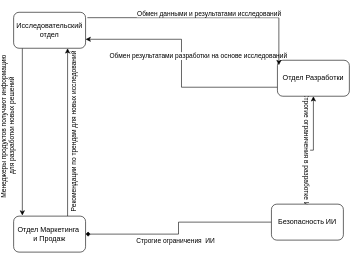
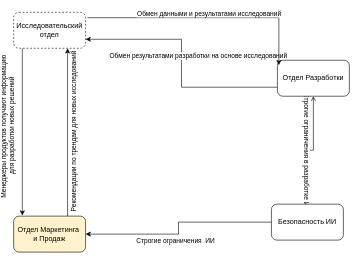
- <mxCell id="12" value="Исследовательский отдел" style="rounded=1;whiteSpace=wrap;html=1;container=0;" vertex="1" parent="1"><mxGeometry x="20" y="20" width="120" height="60" as="geometry" /></mxCell>
+ <mxCell id="12" value="Исследовательский отдел" style="rounded=1;whiteSpace=wrap;html=1;container=0;dashed=1;" vertex="1" parent="1"><mxGeometry x="20" y="20" width="120" height="60" as="geometry" /></mxCell>
- <mxCell id="4" style="edgeStyle=orthogonalEdgeStyle;rounded=0;orthogonalLoop=1;jettySize=auto;html=1;entryX=0.5;entryY=1;entryDx=0;entryDy=0;" edge="1" parent="1" source="6" target="15"><mxGeometry relative="1" as="geometry" /></mxCell>
+ <mxCell id="4" style="edgeStyle=orthogonalEdgeStyle;rounded=0;orthogonalLoop=1;jettySize=auto;html=1;entryX=0.5;entryY=1;entryDx=0;entryDy=0;endArrow=open;" edge="1" parent="1" source="6" target="15"><mxGeometry relative="1" as="geometry" /></mxCell>
- <mxCell id="9" value="Отдел Маркетинга&amp;nbsp;&lt;div&gt;и Продаж&lt;/div&gt;" style="rounded=1;whiteSpace=wrap;html=1;" vertex="1" parent="1"><mxGeometry x="20" y="360" width="120" height="60" as="geometry" /></mxCell>
+ <mxCell id="9" value="Отдел Маркетинга&amp;nbsp;&lt;div&gt;и Продаж&lt;/div&gt;" style="rounded=1;whiteSpace=wrap;html=1;fillColor=#fff2cc;" vertex="1" parent="1"><mxGeometry x="20" y="360" width="120" height="60" as="geometry" /></mxCell>
- <mxCell id="2" style="edgeStyle=orthogonalEdgeStyle;rounded=0;orthogonalLoop=1;jettySize=auto;html=1;endArrow=diamond;" edge="1" parent="1" source="6" target="9"><mxGeometry relative="1" as="geometry" /></mxCell>
+ <mxCell id="2" style="edgeStyle=orthogonalEdgeStyle;rounded=0;orthogonalLoop=1;jettySize=auto;html=1;" edge="1" parent="1" source="6" target="9"><mxGeometry relative="1" as="geometry" /></mxCell>
